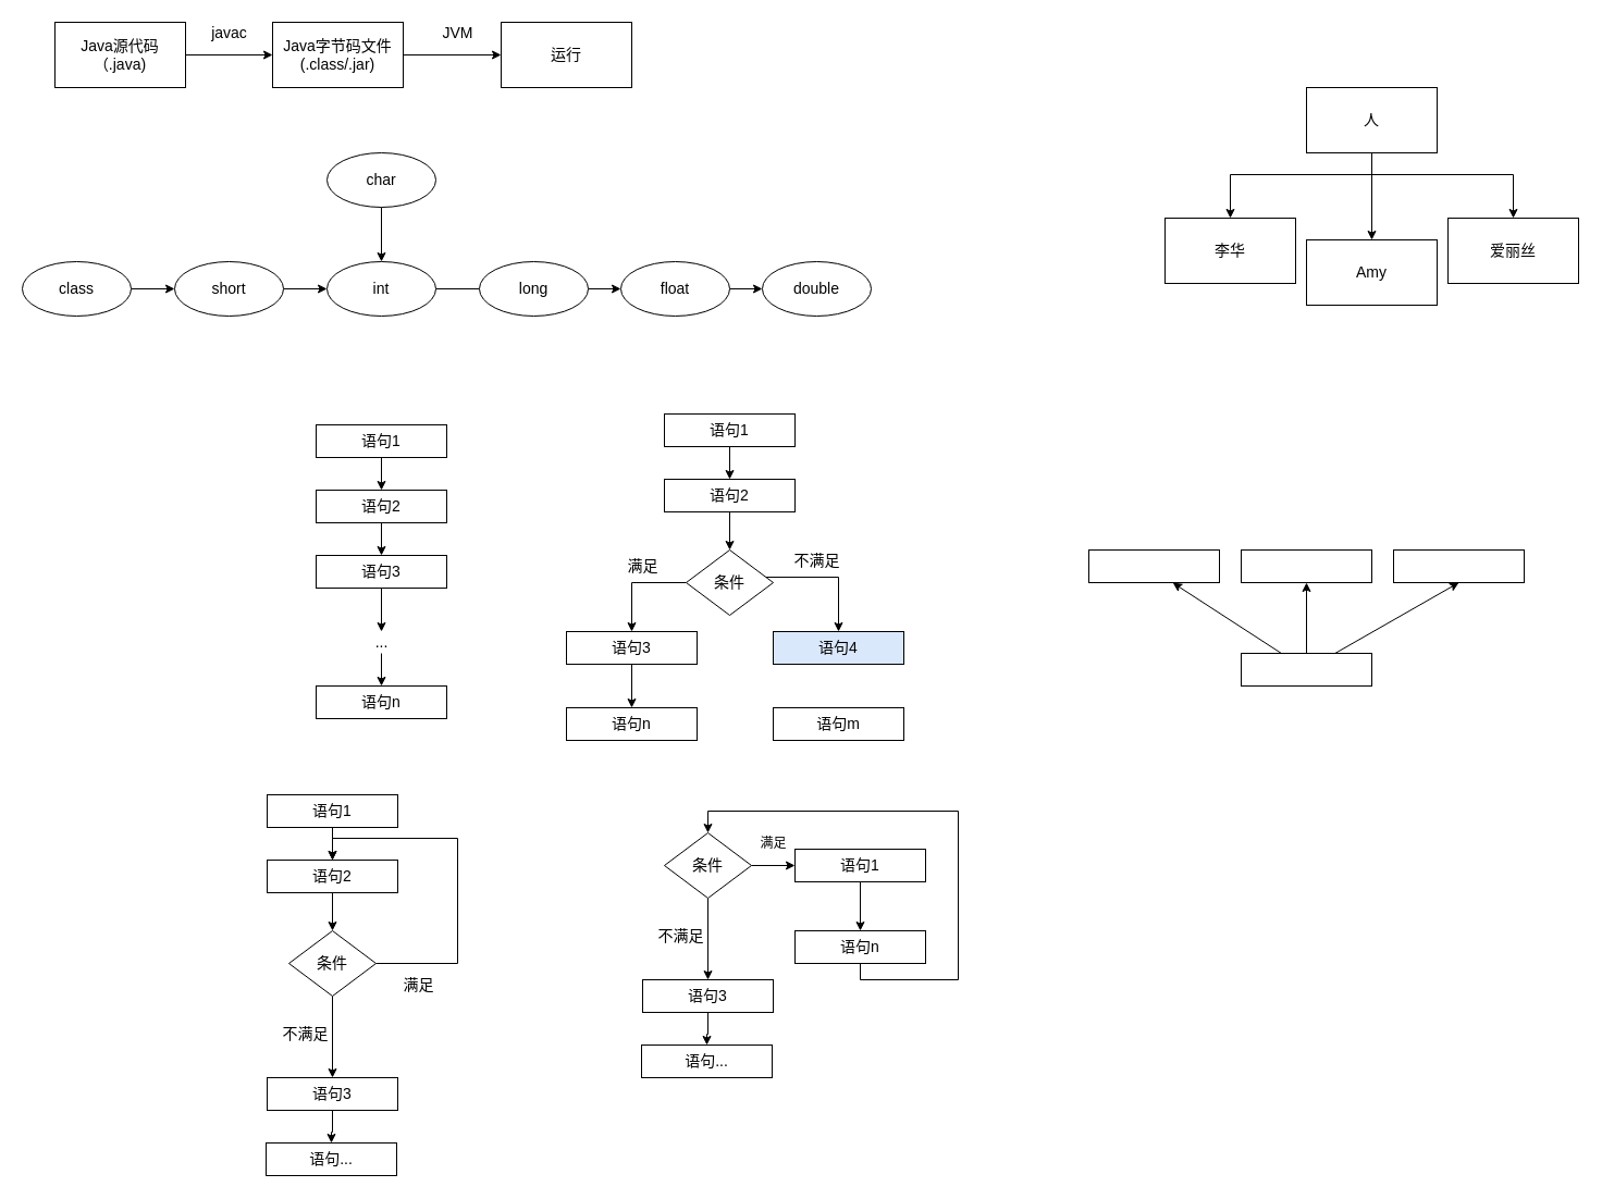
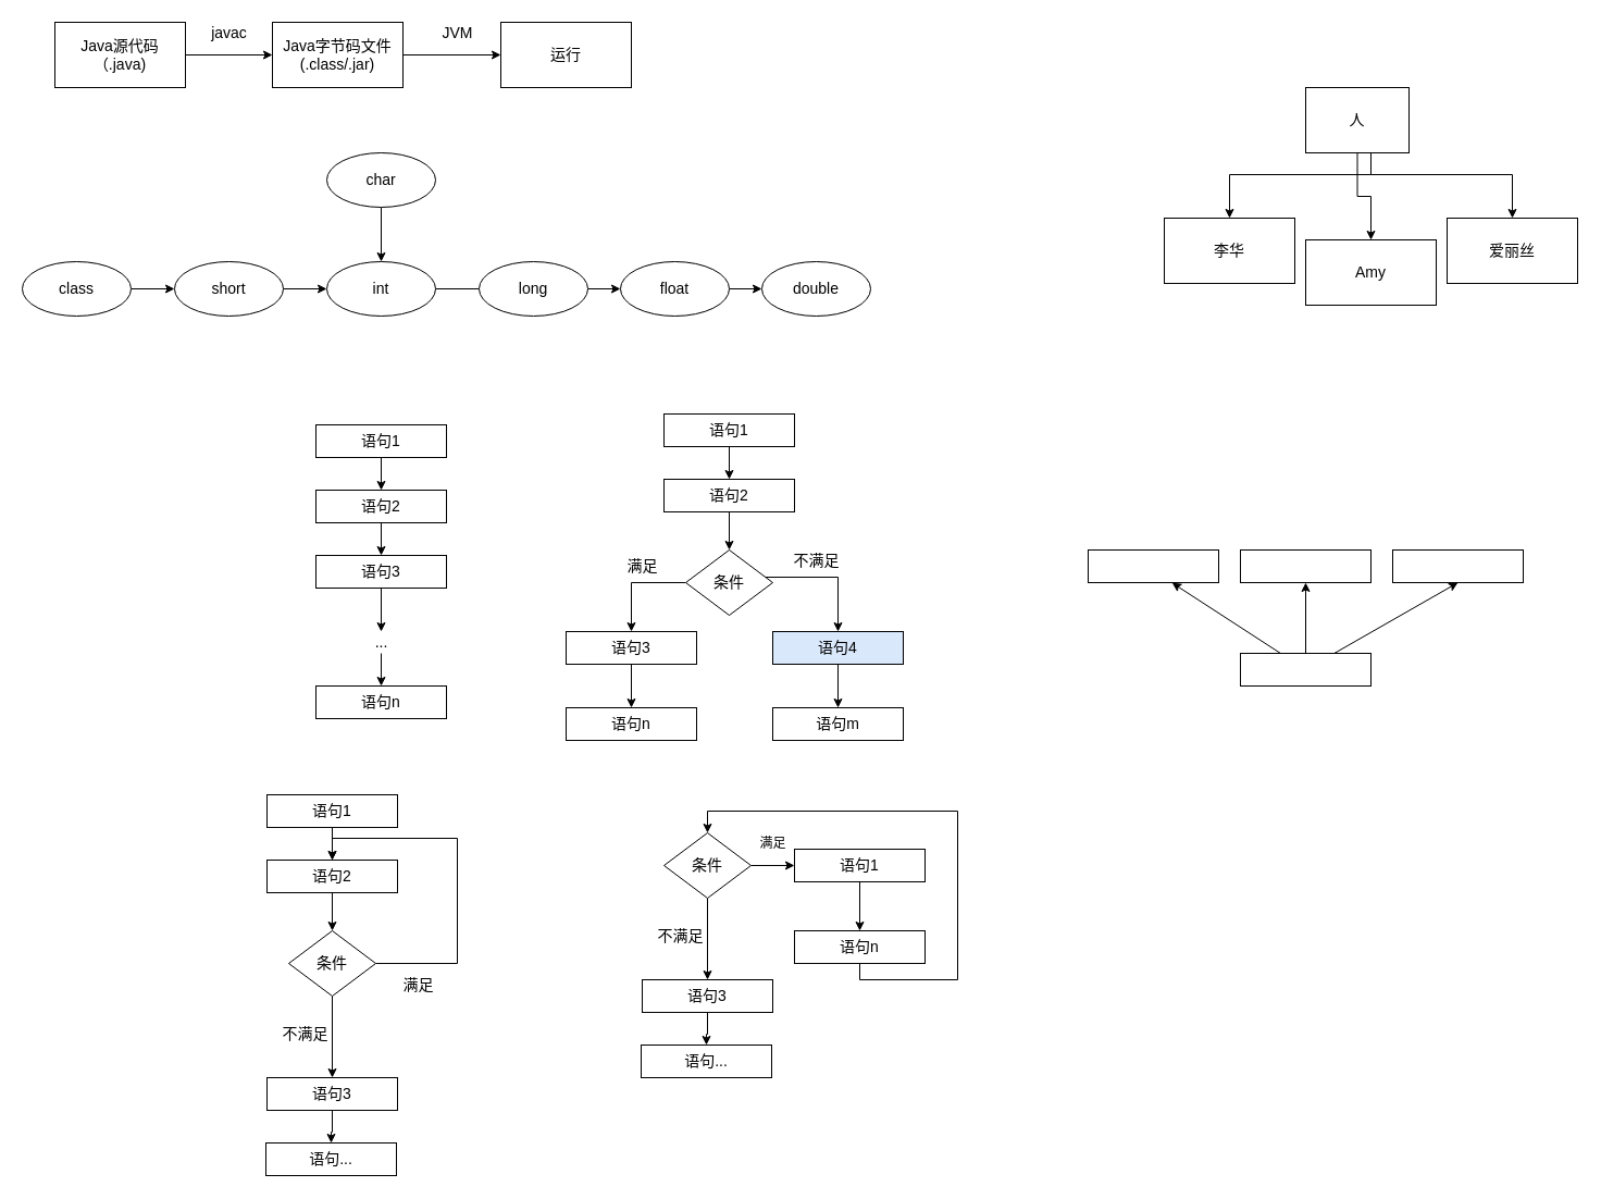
- <mxCell id="73" value="人" style="rounded=0;whiteSpace=wrap;html=1;fontSize=14;" parent="1" vertex="1"><mxGeometry x="1200" y="80" width="120" height="60" as="geometry" /></mxCell>
+ <mxCell id="73" value="人" style="rounded=0;whiteSpace=wrap;html=1;fontSize=14;" parent="1" vertex="1"><mxGeometry x="1200" y="80" width="95" height="60" as="geometry" /></mxCell>
+ <mxCell id="41" style="edgeStyle=orthogonalEdgeStyle;rounded=0;orthogonalLoop=1;jettySize=auto;html=1;fontSize=14;" parent="1" source="42" target="43" edge="1"><mxGeometry relative="1" as="geometry" /></mxCell>
